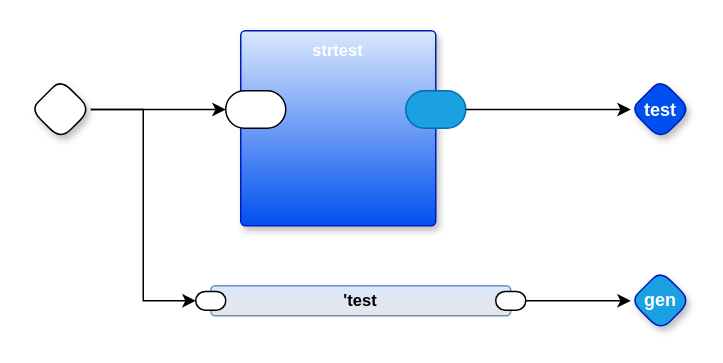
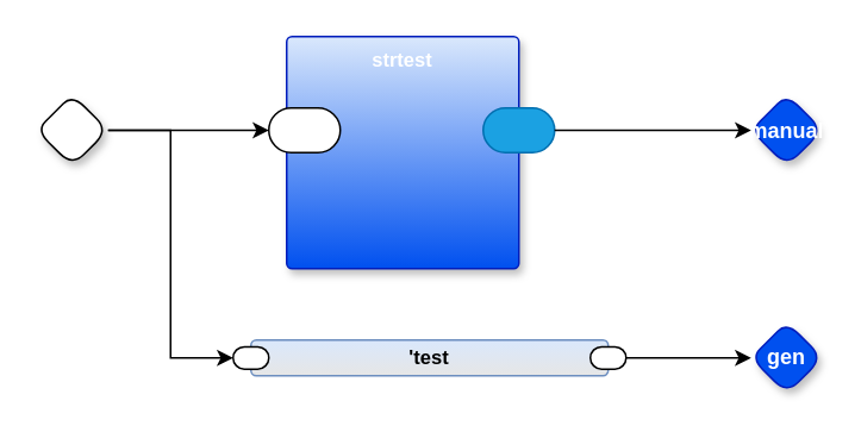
- <mxCell id="7" value="test" style="rhombus;whiteSpace=wrap;html=1;rounded=1;fontStyle=1;glass=0;sketch=0;fontSize=12;points=[[0,0.5,0,0,0],[0.5,0,0,0,0],[0.5,1,0,0,0],[1,0.5,0,0,0]];shadow=1;fillColor=#0050ef;fontColor=#ffffff;strokeColor=#001DBC;fontFamily=Helvetica;" parent="1" vertex="1"><mxGeometry x="420" y="52.5" width="40" height="40" as="geometry" /></mxCell>
+ <mxCell id="7" value="manual" style="rhombus;whiteSpace=wrap;html=1;rounded=1;fontStyle=1;glass=0;sketch=0;fontSize=12;points=[[0,0.5,0,0,0],[0.5,0,0,0,0],[0.5,1,0,0,0],[1,0.5,0,0,0]];shadow=1;fillColor=#0050ef;fontColor=#ffffff;strokeColor=#001DBC;fontFamily=Helvetica;" parent="1" vertex="1"><mxGeometry x="420" y="52.5" width="40" height="40" as="geometry" /></mxCell>
- <mxCell id="13" value="gen" style="rhombus;whiteSpace=wrap;html=1;rounded=1;fontStyle=1;glass=0;sketch=0;fontSize=12;points=[[0,0.5,0,0,0],[0.5,0,0,0,0],[0.5,1,0,0,0],[1,0.5,0,0,0]];shadow=1;fillColor=#1ba1e2;fontColor=#ffffff;strokeColor=#001DBC;fontFamily=Helvetica;" vertex="1" parent="1"><mxGeometry x="420" y="180" width="40" height="40" as="geometry" /></mxCell>
+ <mxCell id="13" value="gen" style="rhombus;whiteSpace=wrap;html=1;rounded=1;fontStyle=1;glass=0;sketch=0;fontSize=12;points=[[0,0.5,0,0,0],[0.5,0,0,0,0],[0.5,1,0,0,0],[1,0.5,0,0,0]];shadow=1;fillColor=#0050ef;fontColor=#ffffff;strokeColor=#001DBC;fontFamily=Helvetica;" vertex="1" parent="1"><mxGeometry x="420" y="180" width="40" height="40" as="geometry" /></mxCell>
